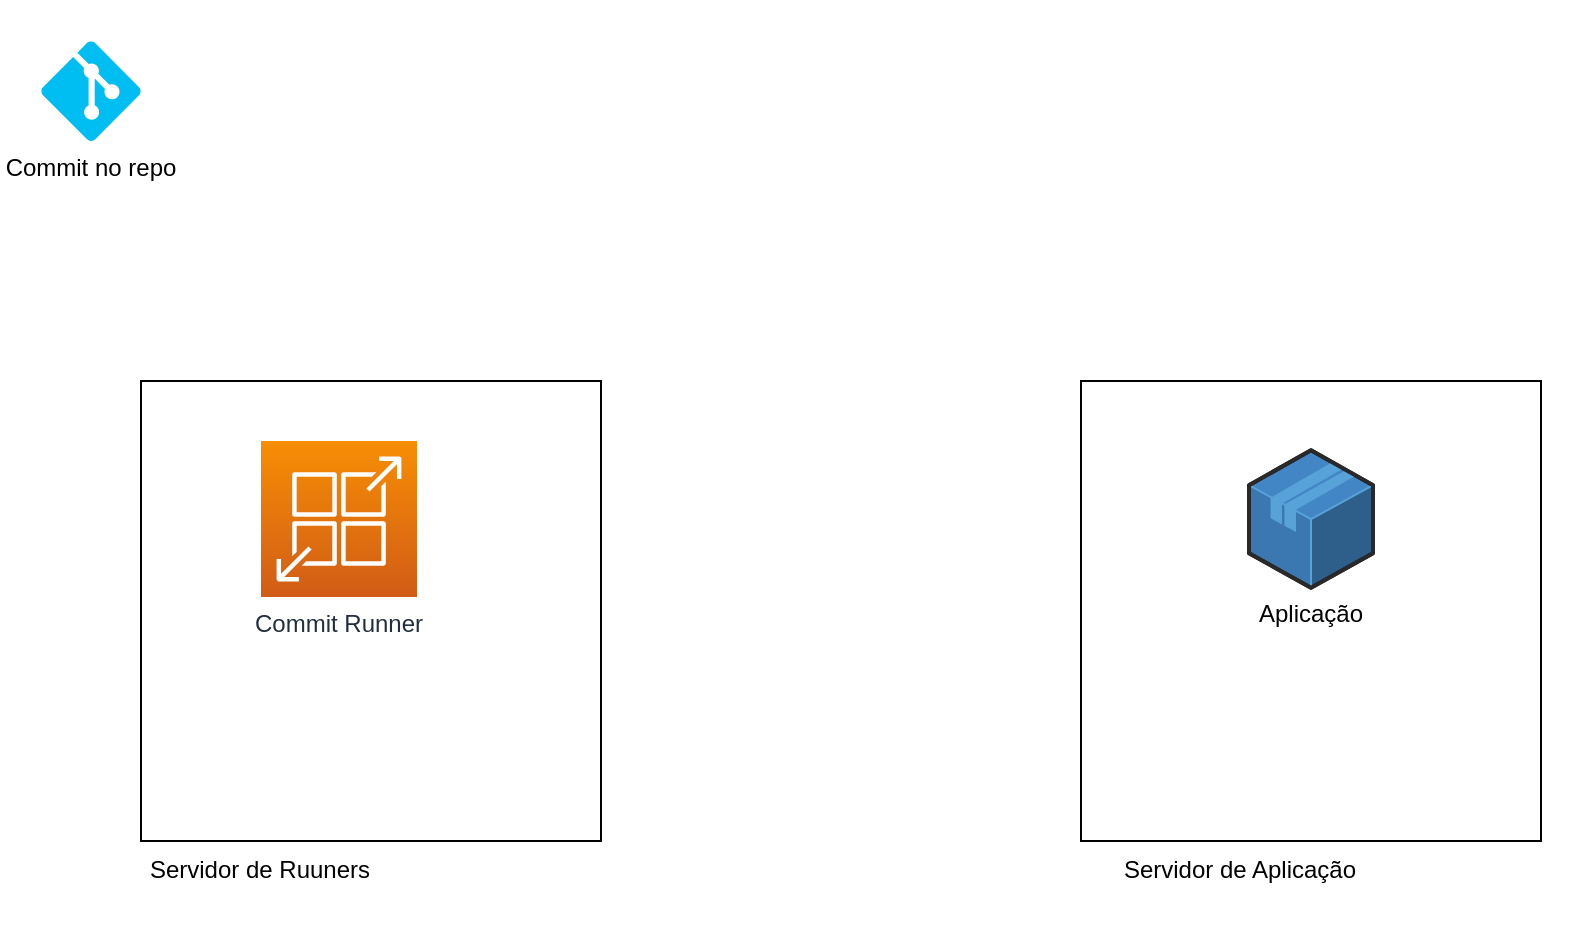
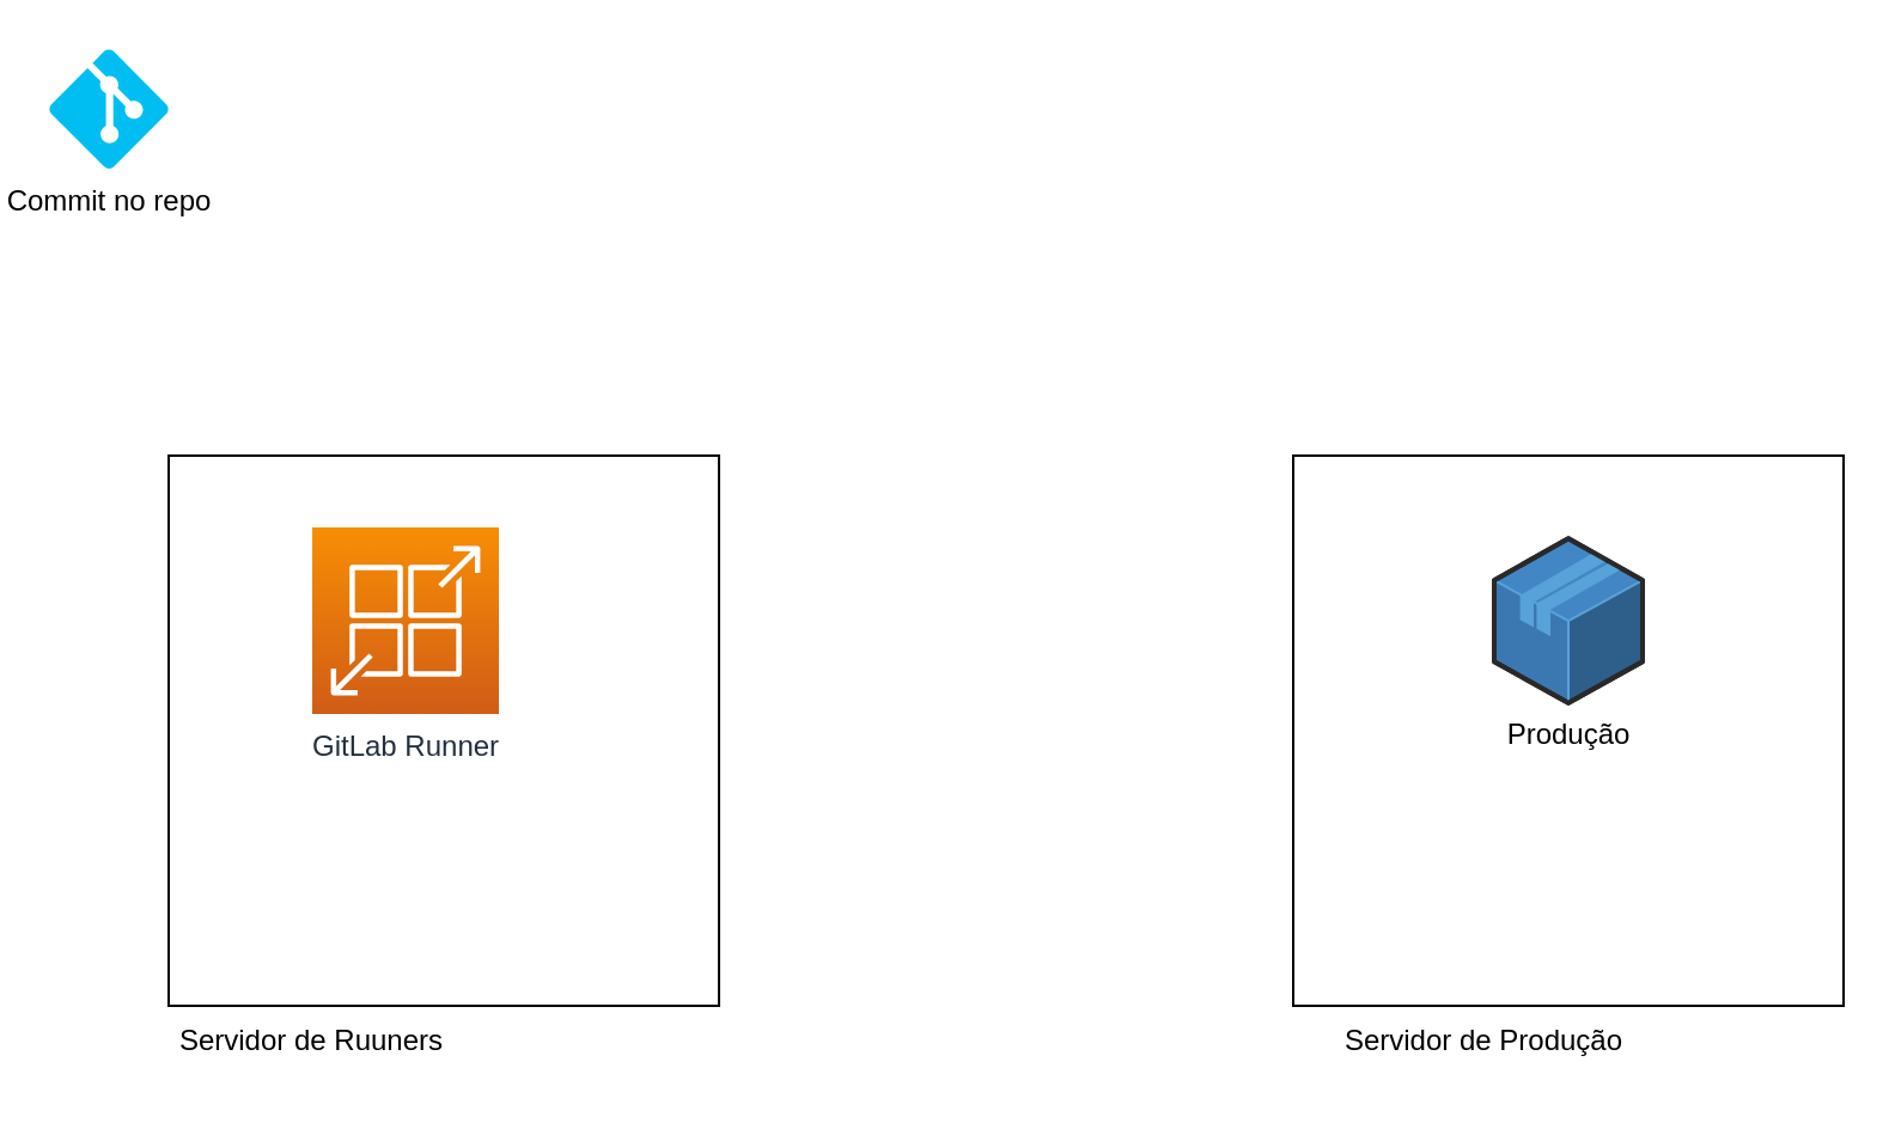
- <mxCell id="6" value="Aplicação" style="verticalLabelPosition=bottom;html=1;verticalAlign=top;strokeWidth=1;align=center;outlineConnect=0;dashed=0;outlineConnect=0;shape=mxgraph.aws3d.application;fillColor=#4286c5;strokeColor=#57A2D8;aspect=fixed;" vertex="1" parent="1"><mxGeometry x="624" y="224.6" width="62" height="68.8" as="geometry" /></mxCell>
+ <mxCell id="6" value="Produção" style="verticalLabelPosition=bottom;html=1;verticalAlign=top;strokeWidth=1;align=center;outlineConnect=0;dashed=0;outlineConnect=0;shape=mxgraph.aws3d.application;fillColor=#4286c5;strokeColor=#57A2D8;aspect=fixed;" vertex="1" parent="1"><mxGeometry x="624" y="224.6" width="62" height="68.8" as="geometry" /></mxCell>
- <mxCell id="3" value="Commit Runner" style="sketch=0;points=[[0,0,0],[0.25,0,0],[0.5,0,0],[0.75,0,0],[1,0,0],[0,1,0],[0.25,1,0],[0.5,1,0],[0.75,1,0],[1,1,0],[0,0.25,0],[0,0.5,0],[0,0.75,0],[1,0.25,0],[1,0.5,0],[1,0.75,0]];outlineConnect=0;fontColor=#232F3E;gradientColor=#F78E04;gradientDirection=north;fillColor=#D05C17;strokeColor=#ffffff;dashed=0;verticalLabelPosition=bottom;verticalAlign=top;align=center;html=1;fontSize=12;fontStyle=0;aspect=fixed;shape=mxgraph.aws4.resourceIcon;resIcon=mxgraph.aws4.app_runner;" vertex="1" parent="1"><mxGeometry x="130" y="220" width="78" height="78" as="geometry" /></mxCell>
+ <mxCell id="3" value="GitLab Runner" style="sketch=0;points=[[0,0,0],[0.25,0,0],[0.5,0,0],[0.75,0,0],[1,0,0],[0,1,0],[0.25,1,0],[0.5,1,0],[0.75,1,0],[1,1,0],[0,0.25,0],[0,0.5,0],[0,0.75,0],[1,0.25,0],[1,0.5,0],[1,0.75,0]];outlineConnect=0;fontColor=#232F3E;gradientColor=#F78E04;gradientDirection=north;fillColor=#D05C17;strokeColor=#ffffff;dashed=0;verticalLabelPosition=bottom;verticalAlign=top;align=center;html=1;fontSize=12;fontStyle=0;aspect=fixed;shape=mxgraph.aws4.resourceIcon;resIcon=mxgraph.aws4.app_runner;" vertex="1" parent="1"><mxGeometry x="130" y="220" width="78" height="78" as="geometry" /></mxCell>
- <mxCell id="8" value="Servidor de Aplicação" style="text;html=1;strokeColor=none;fillColor=none;align=center;verticalAlign=middle;whiteSpace=wrap;rounded=0;" vertex="1" parent="1"><mxGeometry x="540" y="420" width="160" height="30" as="geometry" /></mxCell>
+ <mxCell id="8" value="Servidor de Produção" style="text;html=1;strokeColor=none;fillColor=none;align=center;verticalAlign=middle;whiteSpace=wrap;rounded=0;" vertex="1" parent="1"><mxGeometry x="540" y="420" width="160" height="30" as="geometry" /></mxCell>
